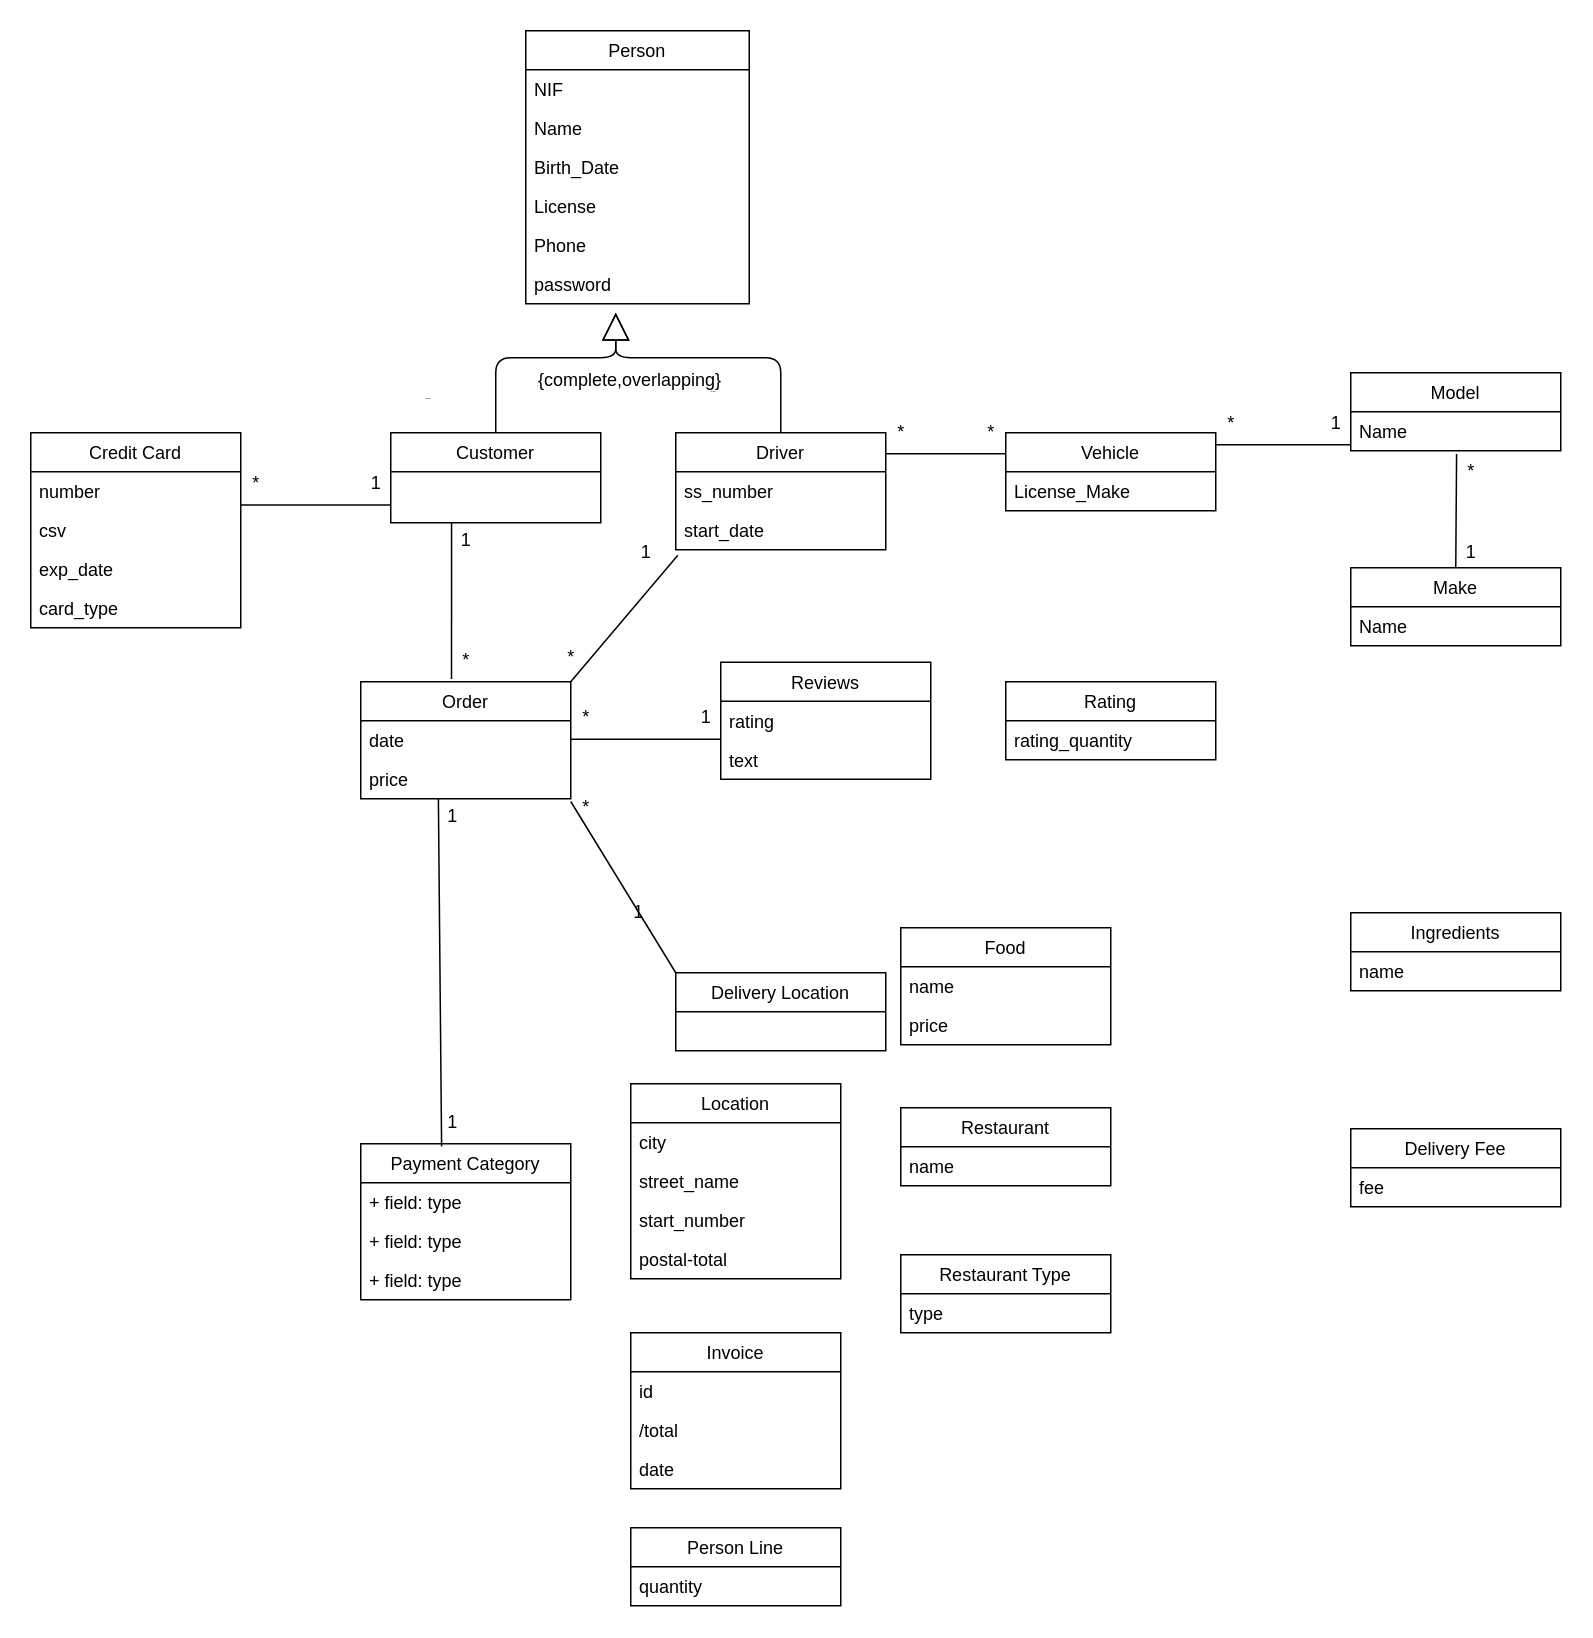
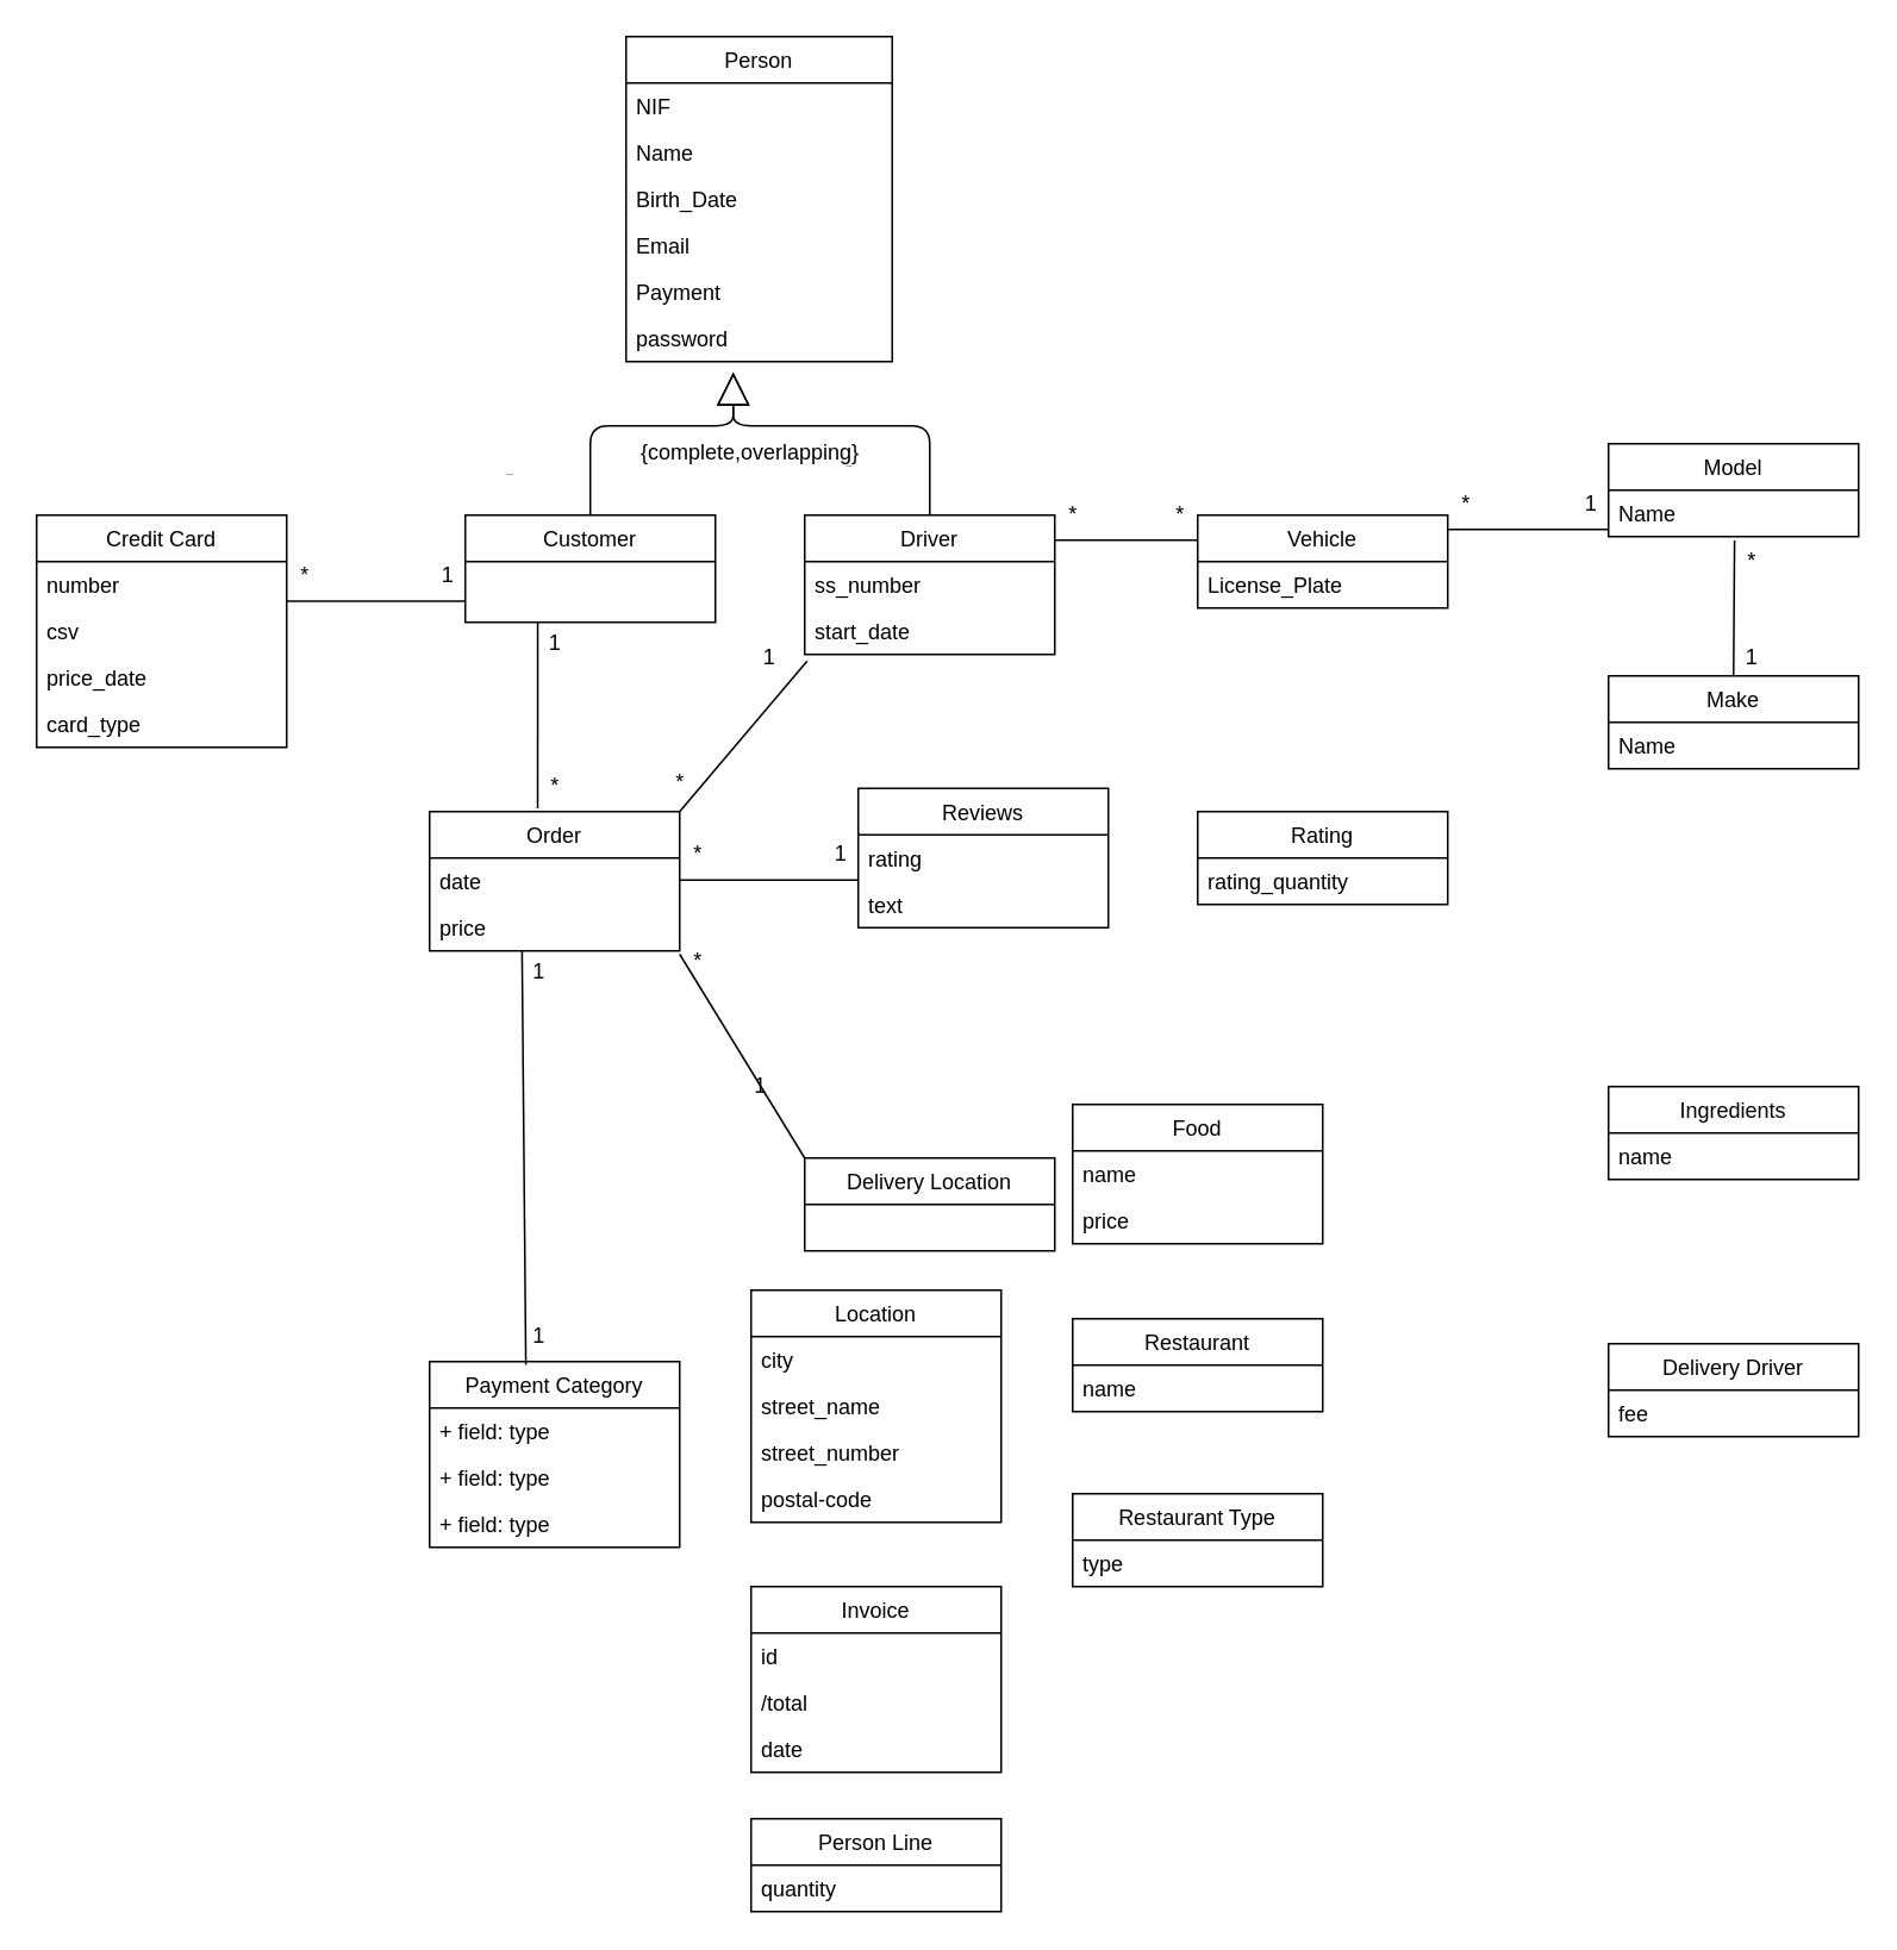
- <mxCell id="6" value="License" style="text;strokeColor=none;fillColor=none;align=left;verticalAlign=top;spacingLeft=4;spacingRight=4;overflow=hidden;rotatable=0;points=[[0,0.5],[1,0.5]];portConstraint=eastwest;" vertex="1" parent="2"><mxGeometry y="104" width="149" height="26" as="geometry" /></mxCell>
+ <mxCell id="6" value="Email" style="text;strokeColor=none;fillColor=none;align=left;verticalAlign=top;spacingLeft=4;spacingRight=4;overflow=hidden;rotatable=0;points=[[0,0.5],[1,0.5]];portConstraint=eastwest;" vertex="1" parent="2"><mxGeometry y="104" width="149" height="26" as="geometry" /></mxCell>
- <mxCell id="7" value="Phone" style="text;strokeColor=none;fillColor=none;align=left;verticalAlign=top;spacingLeft=4;spacingRight=4;overflow=hidden;rotatable=0;points=[[0,0.5],[1,0.5]];portConstraint=eastwest;" vertex="1" parent="2"><mxGeometry y="130" width="149" height="26" as="geometry" /></mxCell>
+ <mxCell id="7" value="Payment" style="text;strokeColor=none;fillColor=none;align=left;verticalAlign=top;spacingLeft=4;spacingRight=4;overflow=hidden;rotatable=0;points=[[0,0.5],[1,0.5]];portConstraint=eastwest;" vertex="1" parent="2"><mxGeometry y="130" width="149" height="26" as="geometry" /></mxCell>
- <mxCell id="18" value="License_Make" style="text;strokeColor=none;fillColor=none;align=left;verticalAlign=top;spacingLeft=4;spacingRight=4;overflow=hidden;rotatable=0;points=[[0,0.5],[1,0.5]];portConstraint=eastwest;" vertex="1" parent="16"><mxGeometry y="26" width="140" height="26" as="geometry" /></mxCell>
+ <mxCell id="18" value="License_Plate" style="text;strokeColor=none;fillColor=none;align=left;verticalAlign=top;spacingLeft=4;spacingRight=4;overflow=hidden;rotatable=0;points=[[0,0.5],[1,0.5]];portConstraint=eastwest;" vertex="1" parent="16"><mxGeometry y="26" width="140" height="26" as="geometry" /></mxCell>
- <mxCell id="45" value="exp_date" style="text;strokeColor=none;fillColor=none;align=left;verticalAlign=top;spacingLeft=4;spacingRight=4;overflow=hidden;rotatable=0;points=[[0,0.5],[1,0.5]];portConstraint=eastwest;" vertex="1" parent="42"><mxGeometry y="78" width="140" height="26" as="geometry" /></mxCell>
+ <mxCell id="45" value="price_date" style="text;strokeColor=none;fillColor=none;align=left;verticalAlign=top;spacingLeft=4;spacingRight=4;overflow=hidden;rotatable=0;points=[[0,0.5],[1,0.5]];portConstraint=eastwest;" vertex="1" parent="42"><mxGeometry y="78" width="140" height="26" as="geometry" /></mxCell>
- <mxCell id="49" value="Delivery Fee" style="swimlane;fontStyle=0;childLayout=stackLayout;horizontal=1;startSize=26;fillColor=none;horizontalStack=0;resizeParent=1;resizeParentMax=0;resizeLast=0;collapsible=1;marginBottom=0;" vertex="1" parent="1"><mxGeometry x="900" y="752" width="140" height="52" as="geometry" /></mxCell>
+ <mxCell id="49" value="Delivery Driver" style="swimlane;fontStyle=0;childLayout=stackLayout;horizontal=1;startSize=26;fillColor=none;horizontalStack=0;resizeParent=1;resizeParentMax=0;resizeLast=0;collapsible=1;marginBottom=0;" vertex="1" parent="1"><mxGeometry x="900" y="752" width="140" height="52" as="geometry" /></mxCell>
- <mxCell id="54" value="start_number" style="text;strokeColor=none;fillColor=none;align=left;verticalAlign=top;spacingLeft=4;spacingRight=4;overflow=hidden;rotatable=0;points=[[0,0.5],[1,0.5]];portConstraint=eastwest;" vertex="1" parent="51"><mxGeometry y="78" width="140" height="26" as="geometry" /></mxCell>
+ <mxCell id="54" value="street_number" style="text;strokeColor=none;fillColor=none;align=left;verticalAlign=top;spacingLeft=4;spacingRight=4;overflow=hidden;rotatable=0;points=[[0,0.5],[1,0.5]];portConstraint=eastwest;" vertex="1" parent="51"><mxGeometry y="78" width="140" height="26" as="geometry" /></mxCell>
- <mxCell id="55" value="postal-total" style="text;strokeColor=none;fillColor=none;align=left;verticalAlign=top;spacingLeft=4;spacingRight=4;overflow=hidden;rotatable=0;points=[[0,0.5],[1,0.5]];portConstraint=eastwest;" vertex="1" parent="51"><mxGeometry y="104" width="140" height="26" as="geometry" /></mxCell>
+ <mxCell id="55" value="postal-code" style="text;strokeColor=none;fillColor=none;align=left;verticalAlign=top;spacingLeft=4;spacingRight=4;overflow=hidden;rotatable=0;points=[[0,0.5],[1,0.5]];portConstraint=eastwest;" vertex="1" parent="51"><mxGeometry y="104" width="140" height="26" as="geometry" /></mxCell>
